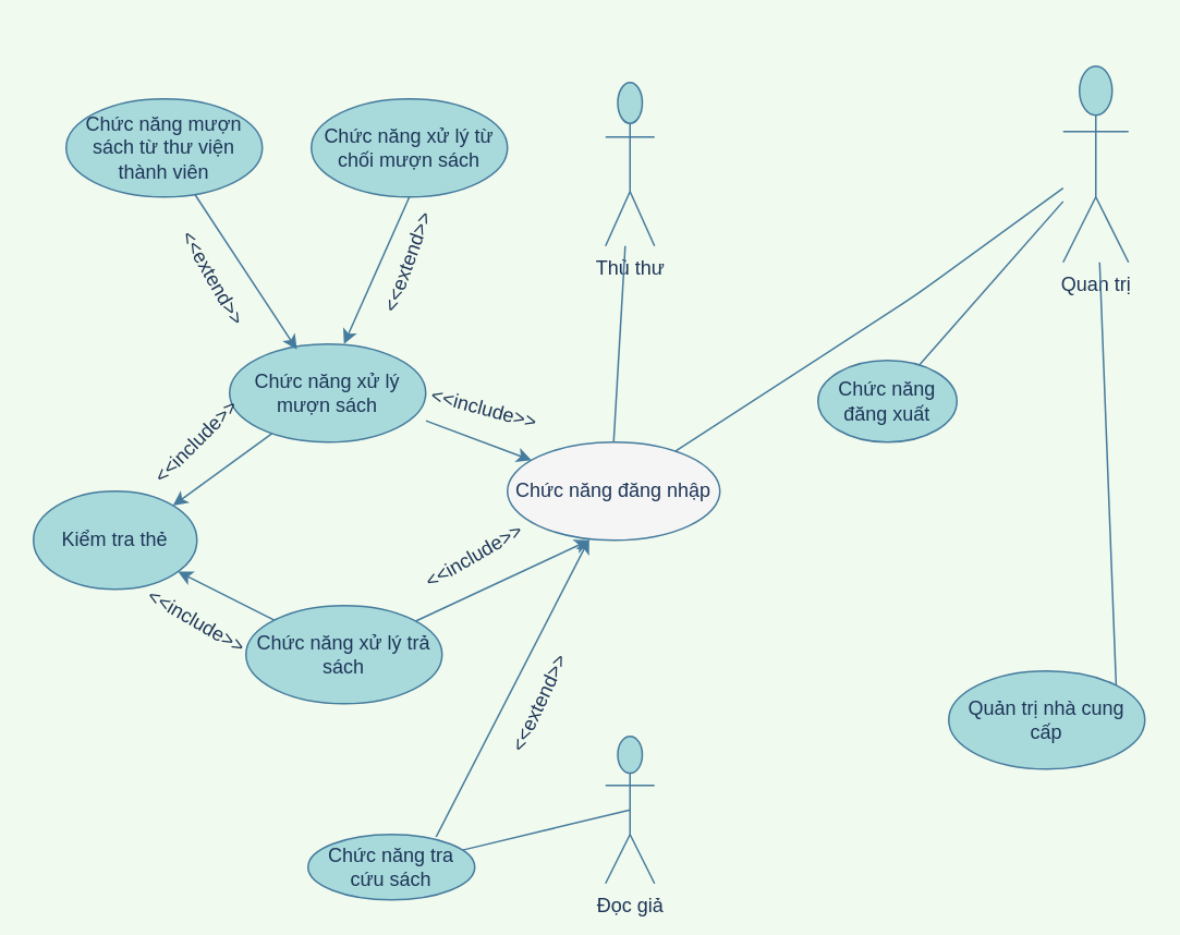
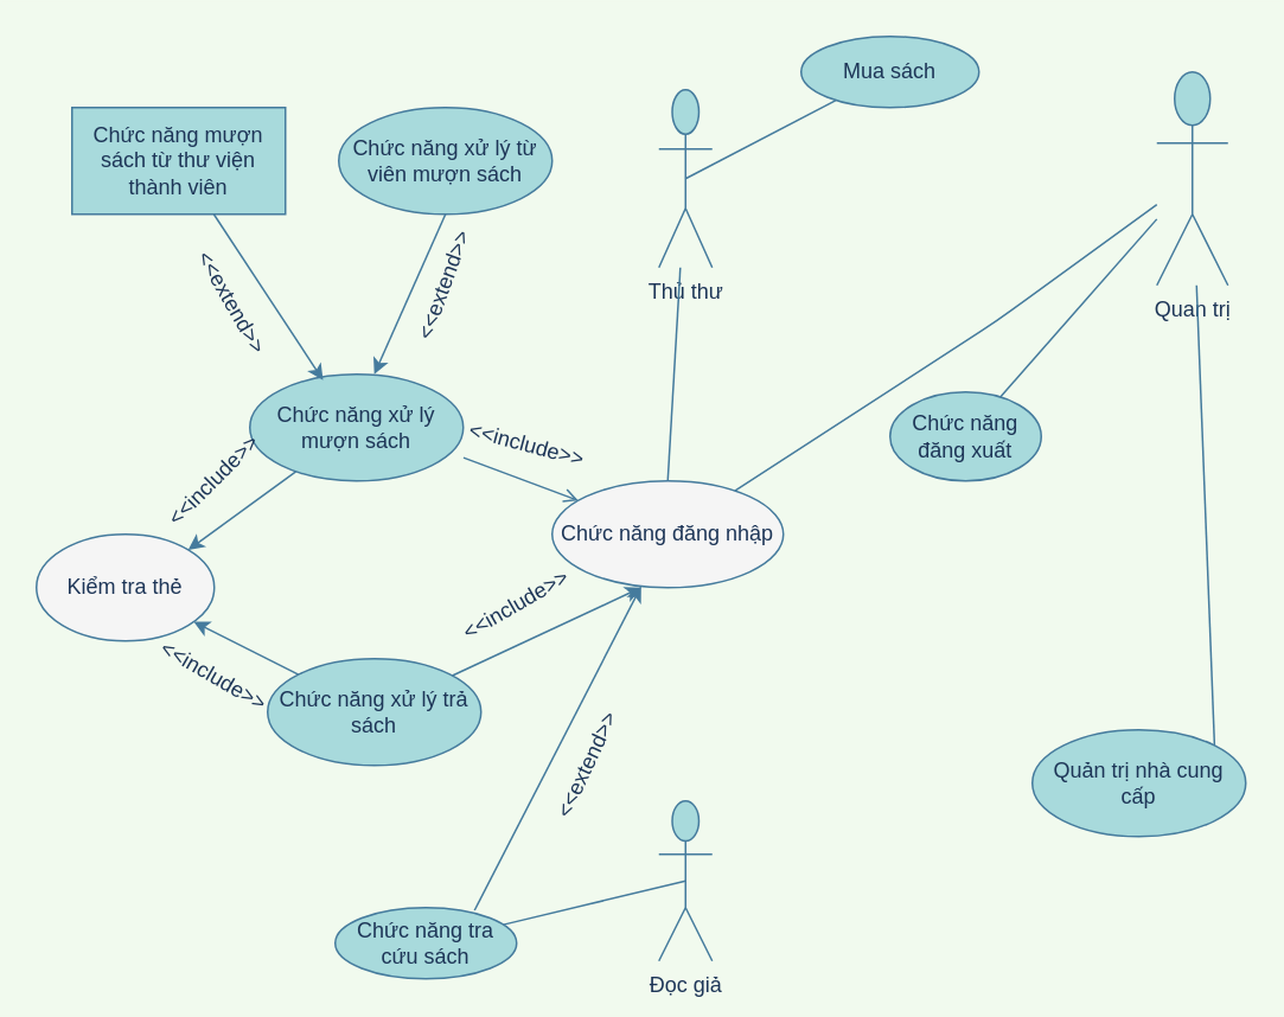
+ <mxCell id="27" value="Mua sách" style="ellipse;whiteSpace=wrap;html=1;fillColor=#A8DADC;strokeColor=#457B9D;fontColor=#1D3557;" vertex="1" parent="1"><mxGeometry x="450" y="20" width="100" height="40" as="geometry" /></mxCell>
+ <mxCell id="28" value="" style="endArrow=none;html=1;labelBackgroundColor=#F1FAEE;strokeColor=#457B9D;fontColor=#1D3557;entryX=0.5;entryY=0.5;entryDx=0;entryDy=0;entryPerimeter=0;" edge="1" parent="1" source="27" target="9"><mxGeometry width="50" height="50" relative="1" as="geometry"><mxPoint x="370" y="400" as="sourcePoint" /><mxPoint x="410" y="110" as="targetPoint" /></mxGeometry></mxCell>
- <mxCell id="22" value="Chức năng mượn sách từ thư viện thành viên" style="ellipse;whiteSpace=wrap;html=1;fillColor=#A8DADC;strokeColor=#457B9D;fontColor=#1D3557;" vertex="1" parent="1"><mxGeometry x="40" y="60" width="120" height="60" as="geometry" /></mxCell>
+ <mxCell id="22" value="Chức năng mượn sách từ thư viện thành viên" style="whiteSpace=wrap;html=1;fillColor=#A8DADC;strokeColor=#457B9D;fontColor=#1D3557;rounded=0;" vertex="1" parent="1"><mxGeometry x="40" y="60" width="120" height="60" as="geometry" /></mxCell>
- <mxCell id="23" value="Chức năng xử lý từ chối mượn sách" style="ellipse;whiteSpace=wrap;html=1;fillColor=#A8DADC;strokeColor=#457B9D;fontColor=#1D3557;" vertex="1" parent="1"><mxGeometry x="190" y="60" width="120" height="60" as="geometry" /></mxCell>
+ <mxCell id="23" value="Chức năng xử lý từ viên mượn sách" style="ellipse;whiteSpace=wrap;html=1;fillColor=#A8DADC;strokeColor=#457B9D;fontColor=#1D3557;" vertex="1" parent="1"><mxGeometry x="190" y="60" width="120" height="60" as="geometry" /></mxCell>
- <mxCell id="18" value="" style="endArrow=classic;html=1;labelBackgroundColor=#F1FAEE;strokeColor=#457B9D;fontColor=#1D3557;exitX=1.001;exitY=0.782;exitDx=0;exitDy=0;exitPerimeter=0;" edge="1" parent="1" source="11" target="3"><mxGeometry width="50" height="50" relative="1" as="geometry"><mxPoint x="270" y="320" as="sourcePoint" /><mxPoint x="420" y="300" as="targetPoint" /></mxGeometry></mxCell>
+ <mxCell id="18" value="" style="endArrow=open;html=1;labelBackgroundColor=#F1FAEE;strokeColor=#457B9D;fontColor=#1D3557;exitX=1.001;exitY=0.782;exitDx=0;exitDy=0;exitPerimeter=0;" edge="1" parent="1" source="11" target="3"><mxGeometry width="50" height="50" relative="1" as="geometry"><mxPoint x="270" y="320" as="sourcePoint" /><mxPoint x="420" y="300" as="targetPoint" /></mxGeometry></mxCell>
- <mxCell id="13" value="Kiểm tra thẻ" style="ellipse;whiteSpace=wrap;html=1;fillColor=#A8DADC;strokeColor=#457B9D;fontColor=#1D3557;" vertex="1" parent="1"><mxGeometry x="20" y="300" width="100" height="60" as="geometry" /></mxCell>
+ <mxCell id="13" value="Kiểm tra thẻ" style="ellipse;whiteSpace=wrap;html=1;fillColor=#f5f5f5;strokeColor=#457B9D;fontColor=#1D3557;" vertex="1" parent="1"><mxGeometry x="20" y="300" width="100" height="60" as="geometry" /></mxCell>
